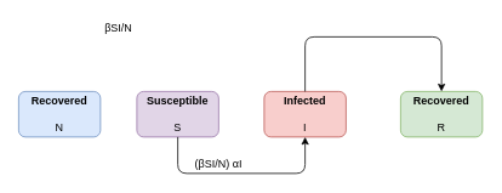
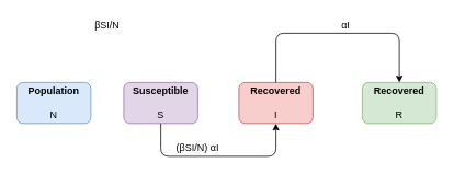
+ <mxCell id="10" value="αI" style="text;html=1;strokeColor=none;fillColor=none;align=center;verticalAlign=middle;whiteSpace=wrap;rounded=0;" vertex="1" parent="1"><mxGeometry x="400" y="20" width="40" height="20" as="geometry" /></mxCell>
- <mxCell id="5" value="&lt;div&gt;&lt;b&gt;Recovered&lt;/b&gt;&lt;/div&gt;&lt;div&gt;&lt;br&gt;&lt;/div&gt;&lt;div&gt;N&lt;br&gt;&lt;/div&gt;" style="rounded=1;whiteSpace=wrap;html=1;fontSize=12;glass=0;strokeWidth=1;shadow=0;fillColor=#dae8fc;strokeColor=#6c8ebf;" vertex="1" parent="1"><mxGeometry x="20" y="100" width="90" height="50" as="geometry" /></mxCell>
+ <mxCell id="5" value="&lt;div&gt;&lt;b&gt;Population&lt;/b&gt;&lt;/div&gt;&lt;div&gt;&lt;br&gt;&lt;/div&gt;&lt;div&gt;N&lt;br&gt;&lt;/div&gt;" style="rounded=1;whiteSpace=wrap;html=1;fontSize=12;glass=0;strokeWidth=1;shadow=0;fillColor=#dae8fc;strokeColor=#6c8ebf;" vertex="1" parent="1"><mxGeometry x="20" y="100" width="90" height="50" as="geometry" /></mxCell>
- <mxCell id="3" value="&lt;div&gt;&lt;b&gt;Infected&lt;/b&gt;&lt;/div&gt;&lt;div&gt;&lt;br&gt;&lt;/div&gt;&lt;div&gt;I&lt;br&gt;&lt;/div&gt;" style="rounded=1;whiteSpace=wrap;html=1;fontSize=12;glass=0;strokeWidth=1;shadow=0;fillColor=#f8cecc;strokeColor=#b85450;" parent="1" vertex="1"><mxGeometry x="290" y="100" width="90" height="50" as="geometry" /></mxCell>
+ <mxCell id="3" value="&lt;div&gt;&lt;b&gt;Recovered&lt;/b&gt;&lt;/div&gt;&lt;div&gt;&lt;br&gt;&lt;/div&gt;&lt;div&gt;I&lt;br&gt;&lt;/div&gt;" style="rounded=1;whiteSpace=wrap;html=1;fontSize=12;glass=0;strokeWidth=1;shadow=0;fillColor=#f8cecc;strokeColor=#b85450;" parent="1" vertex="1"><mxGeometry x="290" y="100" width="90" height="50" as="geometry" /></mxCell>
